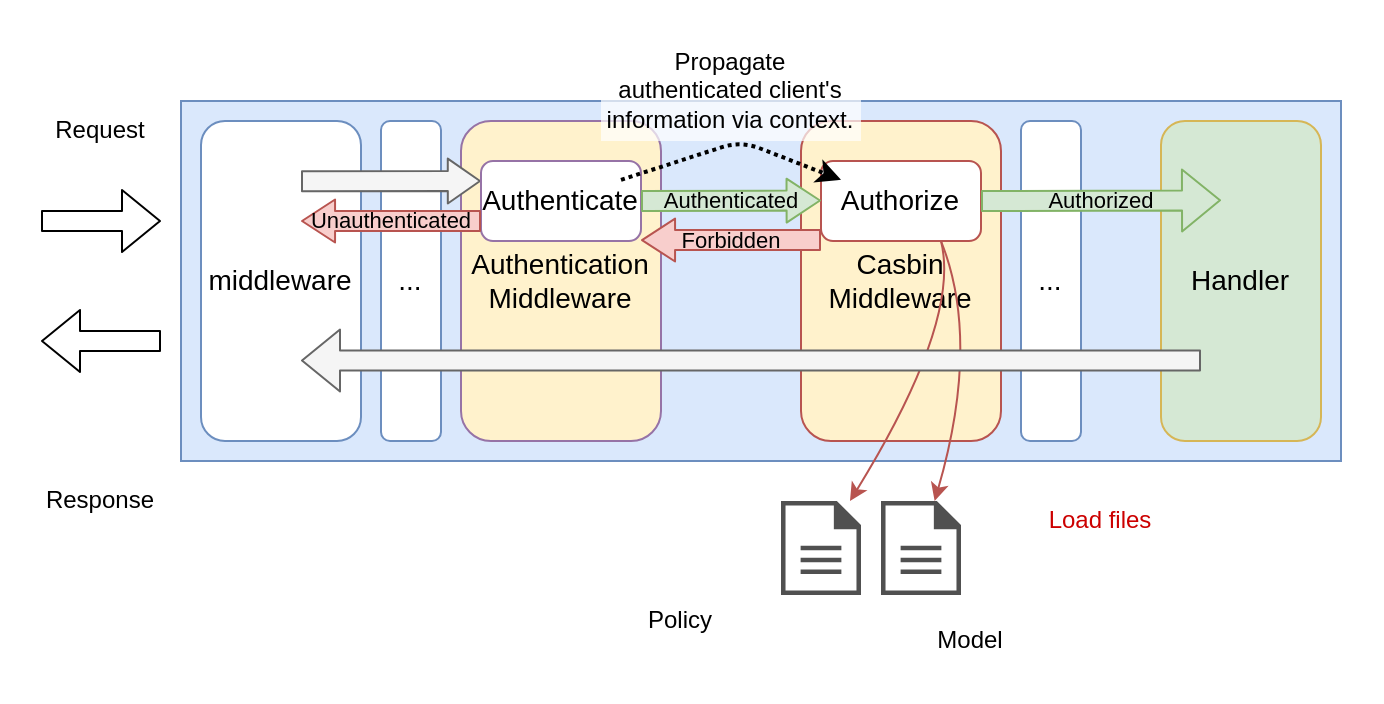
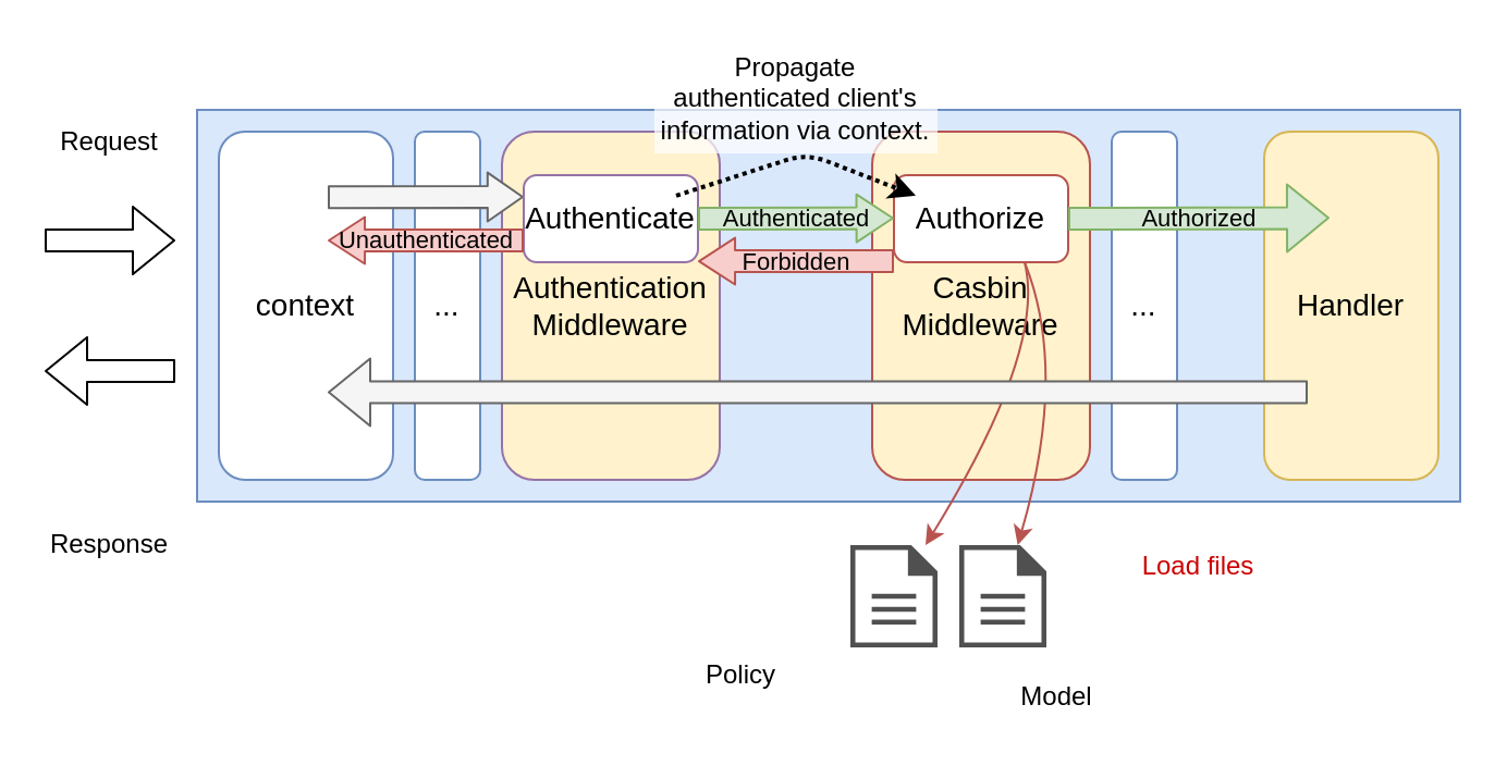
- <mxCell id="5" value="middleware" style="rounded=1;whiteSpace=wrap;html=1;fontSize=14;strokeColor=#6c8ebf;fillColor=default;" parent="1" vertex="1"><mxGeometry x="100" y="60" width="80" height="160" as="geometry" /></mxCell>
+ <mxCell id="5" value="context" style="rounded=1;whiteSpace=wrap;html=1;fontSize=14;strokeColor=#6c8ebf;fillColor=default;" parent="1" vertex="1"><mxGeometry x="100" y="60" width="80" height="160" as="geometry" /></mxCell>
- <mxCell id="4" value="Handler&lt;br&gt;" style="rounded=1;whiteSpace=wrap;html=1;fontSize=14;strokeColor=#d6b656;fillColor=#d5e8d4;" parent="1" vertex="1"><mxGeometry x="580" y="60" width="80" height="160" as="geometry" /></mxCell>
+ <mxCell id="4" value="Handler&lt;br&gt;" style="rounded=1;whiteSpace=wrap;html=1;fontSize=14;strokeColor=#d6b656;fillColor=#fff2cc;" parent="1" vertex="1"><mxGeometry x="580" y="60" width="80" height="160" as="geometry" /></mxCell>
